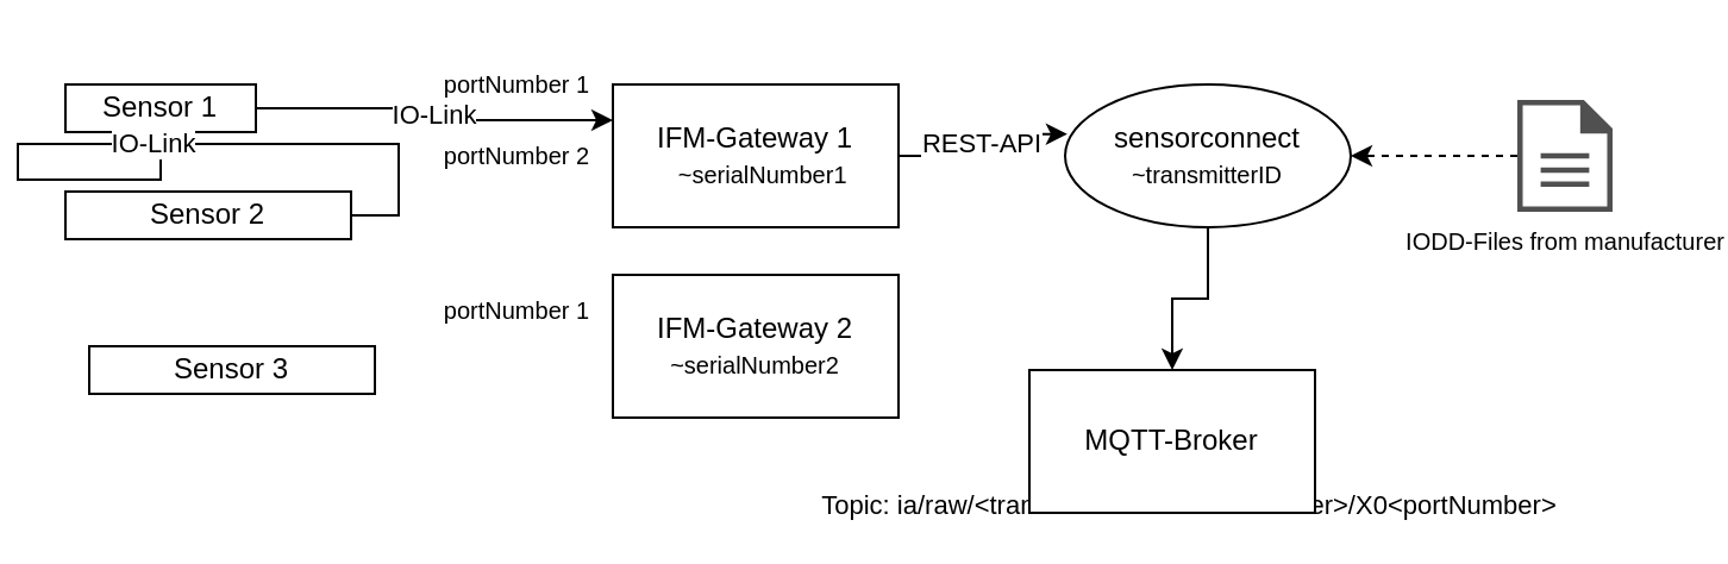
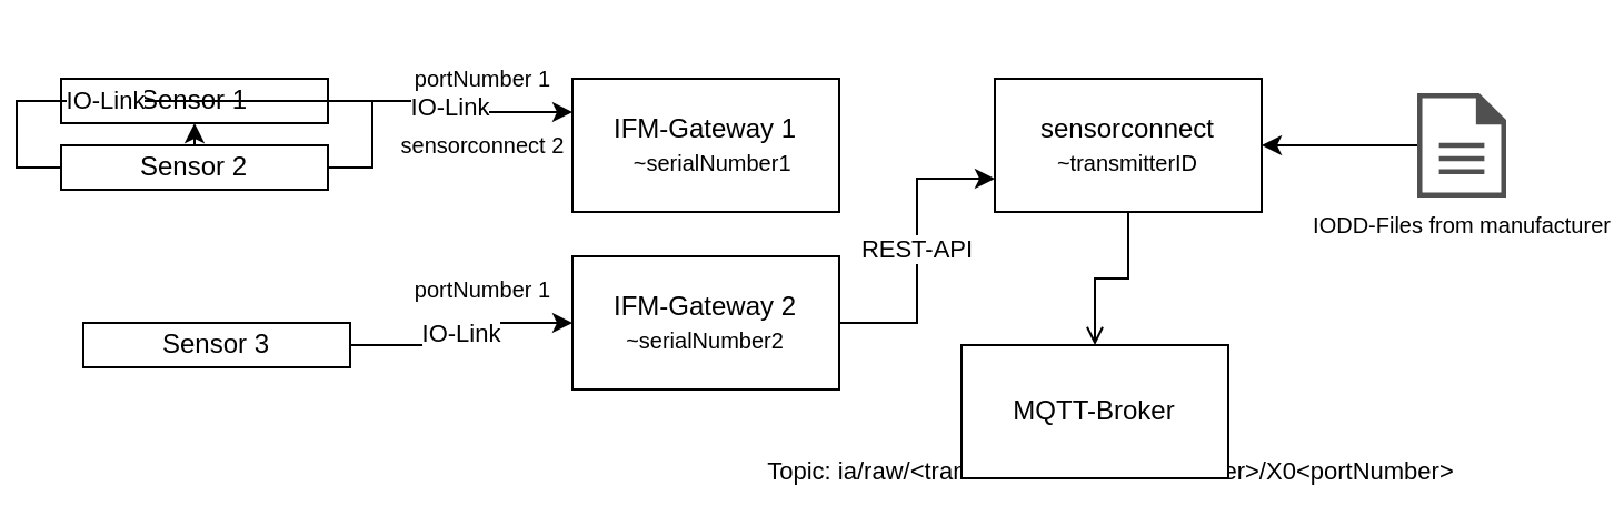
- <mxCell id="9" value="Sensor 1" style="rounded=0;whiteSpace=wrap;html=1;" vertex="1" parent="1"><mxGeometry x="20" y="35" width="80" height="20" as="geometry" /></mxCell>
+ <mxCell id="9" value="Sensor 1" style="rounded=0;whiteSpace=wrap;html=1;" vertex="1" parent="1"><mxGeometry x="20" y="35" width="120" height="20" as="geometry" /></mxCell>
- <mxCell id="4" value="REST-API" style="edgeStyle=orthogonalEdgeStyle;rounded=0;orthogonalLoop=1;jettySize=auto;html=1;exitX=1;exitY=0.5;exitDx=0;exitDy=0;entryX=0.008;entryY=0.347;entryDx=0;entryDy=0;entryPerimeter=0;" edge="1" parent="1" source="5" target="3"><mxGeometry relative="1" as="geometry" /></mxCell>
- <mxCell id="15" value="&lt;font style=&quot;font-size: 10px&quot;&gt;portNumber 2&lt;/font&gt;" style="text;html=1;strokeColor=none;fillColor=none;align=center;verticalAlign=middle;whiteSpace=wrap;rounded=0;" vertex="1" parent="1"><mxGeometry x="160" y="50" width="100" height="30" as="geometry" /></mxCell>
+ <mxCell id="15" value="&lt;font style=&quot;font-size: 10px&quot;&gt;sensorconnect 2&lt;/font&gt;" style="text;html=1;strokeColor=none;fillColor=none;align=center;verticalAlign=middle;whiteSpace=wrap;rounded=0;" vertex="1" parent="1"><mxGeometry x="160" y="50" width="100" height="30" as="geometry" /></mxCell>
- <mxCell id="3" value="sensorconnect&lt;br&gt;&lt;font style=&quot;font-size: 10px&quot;&gt;~transmitterID&lt;/font&gt;" style="ellipse;whiteSpace=wrap;html=1;" vertex="1" parent="1"><mxGeometry x="440" y="35" width="120" height="60" as="geometry" /></mxCell>
+ <mxCell id="3" value="sensorconnect&lt;br&gt;&lt;font style=&quot;font-size: 10px&quot;&gt;~transmitterID&lt;/font&gt;" style="rounded=0;whiteSpace=wrap;html=1;" vertex="1" parent="1"><mxGeometry x="440" y="35" width="120" height="60" as="geometry" /></mxCell>
- <mxCell id="18" style="edgeStyle=orthogonalEdgeStyle;rounded=0;orthogonalLoop=1;jettySize=auto;html=1;fontSize=10;entryX=1;entryY=0.5;entryDx=0;entryDy=0;dashed=1;" edge="1" parent="1" source="19" target="3"><mxGeometry relative="1" as="geometry"><mxPoint x="500" y="32.714" as="targetPoint" /><Array as="points"><mxPoint x="610" y="65" /><mxPoint x="610" y="65" /></Array></mxGeometry></mxCell>
+ <mxCell id="18" style="edgeStyle=orthogonalEdgeStyle;rounded=0;orthogonalLoop=1;jettySize=auto;html=1;fontSize=10;entryX=1;entryY=0.5;entryDx=0;entryDy=0;" edge="1" parent="1" source="19" target="3"><mxGeometry relative="1" as="geometry"><mxPoint x="500" y="32.714" as="targetPoint" /><Array as="points"><mxPoint x="610" y="65" /><mxPoint x="610" y="65" /></Array></mxGeometry></mxCell>
- <mxCell id="11" value="Sensor 2" style="rounded=0;whiteSpace=wrap;html=1;" vertex="1" parent="1"><mxGeometry x="20" y="80" width="120" height="20" as="geometry" /></mxCell>
+ <mxCell id="11" value="Sensor 2" style="rounded=0;whiteSpace=wrap;html=1;" vertex="1" parent="1"><mxGeometry x="20" y="65" width="120" height="20" as="geometry" /></mxCell>
+ <mxCell id="6" value="REST-API" style="edgeStyle=orthogonalEdgeStyle;rounded=0;orthogonalLoop=1;jettySize=auto;html=1;entryX=0;entryY=0.75;entryDx=0;entryDy=0;" edge="1" parent="1" source="7" target="3"><mxGeometry relative="1" as="geometry" /></mxCell>
- <mxCell id="2" value="&lt;span style=&quot;color: rgb(0 , 0 , 0) ; font-family: &amp;#34;helvetica&amp;#34; ; font-size: 11px ; font-style: normal ; font-weight: 400 ; letter-spacing: normal ; text-align: center ; text-indent: 0px ; text-transform: none ; word-spacing: 0px ; background-color: rgb(255 , 255 , 255) ; display: inline ; float: none&quot;&gt;MQTT-Message&lt;/span&gt;&lt;br style=&quot;color: rgb(0 , 0 , 0) ; font-family: &amp;#34;helvetica&amp;#34; ; font-size: 11px ; font-style: normal ; font-weight: 400 ; letter-spacing: normal ; text-align: center ; text-indent: 0px ; text-transform: none ; word-spacing: 0px&quot;&gt;&lt;span style=&quot;color: rgb(0 , 0 , 0) ; font-family: &amp;#34;helvetica&amp;#34; ; font-size: 11px ; font-style: normal ; font-weight: 400 ; letter-spacing: normal ; text-align: center ; text-indent: 0px ; text-transform: none ; word-spacing: 0px ; background-color: rgb(255 , 255 , 255) ; display: inline ; float: none&quot;&gt;Topic: ia/raw/&amp;lt;transmitterID&amp;gt;/&amp;lt;serialNumber&amp;gt;/X0&amp;lt;portNumber&amp;gt;&lt;/span&gt;" style="edgeStyle=orthogonalEdgeStyle;rounded=0;orthogonalLoop=1;jettySize=auto;html=1;exitX=0.5;exitY=1;exitDx=0;exitDy=0;entryX=0.5;entryY=0;entryDx=0;entryDy=0;" edge="1" parent="1" source="3" target="17"><mxGeometry y="80" relative="1" as="geometry"><mxPoint as="offset" /></mxGeometry></mxCell>
+ <mxCell id="2" value="&lt;span style=&quot;color: rgb(0 , 0 , 0) ; font-family: &amp;#34;helvetica&amp;#34; ; font-size: 11px ; font-style: normal ; font-weight: 400 ; letter-spacing: normal ; text-align: center ; text-indent: 0px ; text-transform: none ; word-spacing: 0px ; background-color: rgb(255 , 255 , 255) ; display: inline ; float: none&quot;&gt;MQTT-Message&lt;/span&gt;&lt;br style=&quot;color: rgb(0 , 0 , 0) ; font-family: &amp;#34;helvetica&amp;#34; ; font-size: 11px ; font-style: normal ; font-weight: 400 ; letter-spacing: normal ; text-align: center ; text-indent: 0px ; text-transform: none ; word-spacing: 0px&quot;&gt;&lt;span style=&quot;color: rgb(0 , 0 , 0) ; font-family: &amp;#34;helvetica&amp;#34; ; font-size: 11px ; font-style: normal ; font-weight: 400 ; letter-spacing: normal ; text-align: center ; text-indent: 0px ; text-transform: none ; word-spacing: 0px ; background-color: rgb(255 , 255 , 255) ; display: inline ; float: none&quot;&gt;Topic: ia/raw/&amp;lt;transmitterID&amp;gt;/&amp;lt;serialNumber&amp;gt;/X0&amp;lt;portNumber&amp;gt;&lt;/span&gt;" style="edgeStyle=orthogonalEdgeStyle;rounded=0;orthogonalLoop=1;jettySize=auto;html=1;exitX=0.5;exitY=1;exitDx=0;exitDy=0;entryX=0.5;entryY=0;entryDx=0;entryDy=0;endArrow=open;" edge="1" parent="1" source="3" target="17"><mxGeometry y="80" relative="1" as="geometry"><mxPoint as="offset" /></mxGeometry></mxCell>
+ <mxCell id="12" value="IO-Link" style="edgeStyle=orthogonalEdgeStyle;rounded=0;orthogonalLoop=1;jettySize=auto;html=1;exitX=1;exitY=0.5;exitDx=0;exitDy=0;entryX=0;entryY=0.5;entryDx=0;entryDy=0;" edge="1" parent="1" source="13" target="7"><mxGeometry relative="1" as="geometry" /></mxCell>
